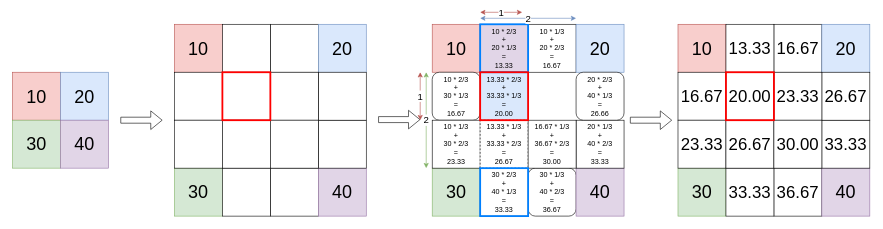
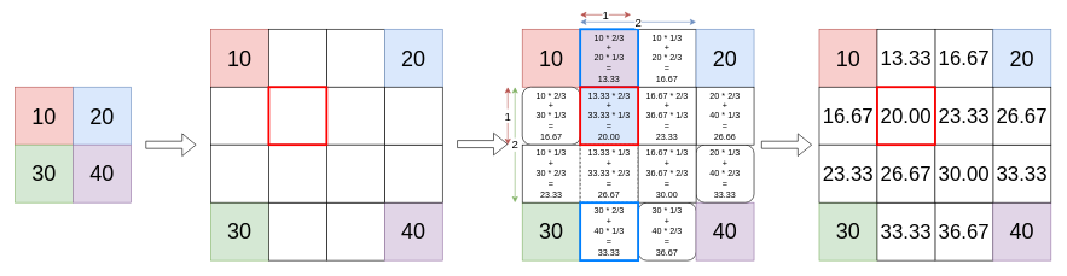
+ <mxCell id="38" value="16.67 * 2/3&lt;br&gt;+&lt;br&gt;36.67 * 1/3&lt;br&gt;=&lt;br&gt;23.33" style="whiteSpace=wrap;html=1;aspect=fixed;" parent="3" vertex="1"><mxGeometry x="860" y="80" width="80" height="80" as="geometry" /></mxCell>
- <mxCell id="37" value="20 * 2/3&lt;br&gt;+&lt;br&gt;40 * 1/3&lt;br&gt;=&lt;br&gt;26.66" style="whiteSpace=wrap;html=1;aspect=fixed;rounded=1;" parent="3" vertex="1"><mxGeometry x="940" y="80" width="80" height="80" as="geometry" /></mxCell>
+ <mxCell id="37" value="20 * 2/3&lt;br&gt;+&lt;br&gt;40 * 1/3&lt;br&gt;=&lt;br&gt;26.66" style="whiteSpace=wrap;html=1;aspect=fixed;" parent="3" vertex="1"><mxGeometry x="940" y="80" width="80" height="80" as="geometry" /></mxCell>
- <mxCell id="35" value="20 * 1/3&lt;br&gt;+&lt;br&gt;40 * 2/3&lt;br&gt;=&lt;br&gt;33.33" style="whiteSpace=wrap;html=1;aspect=fixed;" parent="3" vertex="1"><mxGeometry x="940" y="160" width="80" height="80" as="geometry" /></mxCell>
+ <mxCell id="35" value="20 * 1/3&lt;br&gt;+&lt;br&gt;40 * 2/3&lt;br&gt;=&lt;br&gt;33.33" style="whiteSpace=wrap;html=1;aspect=fixed;rounded=1;" parent="3" vertex="1"><mxGeometry x="940" y="160" width="80" height="80" as="geometry" /></mxCell>
